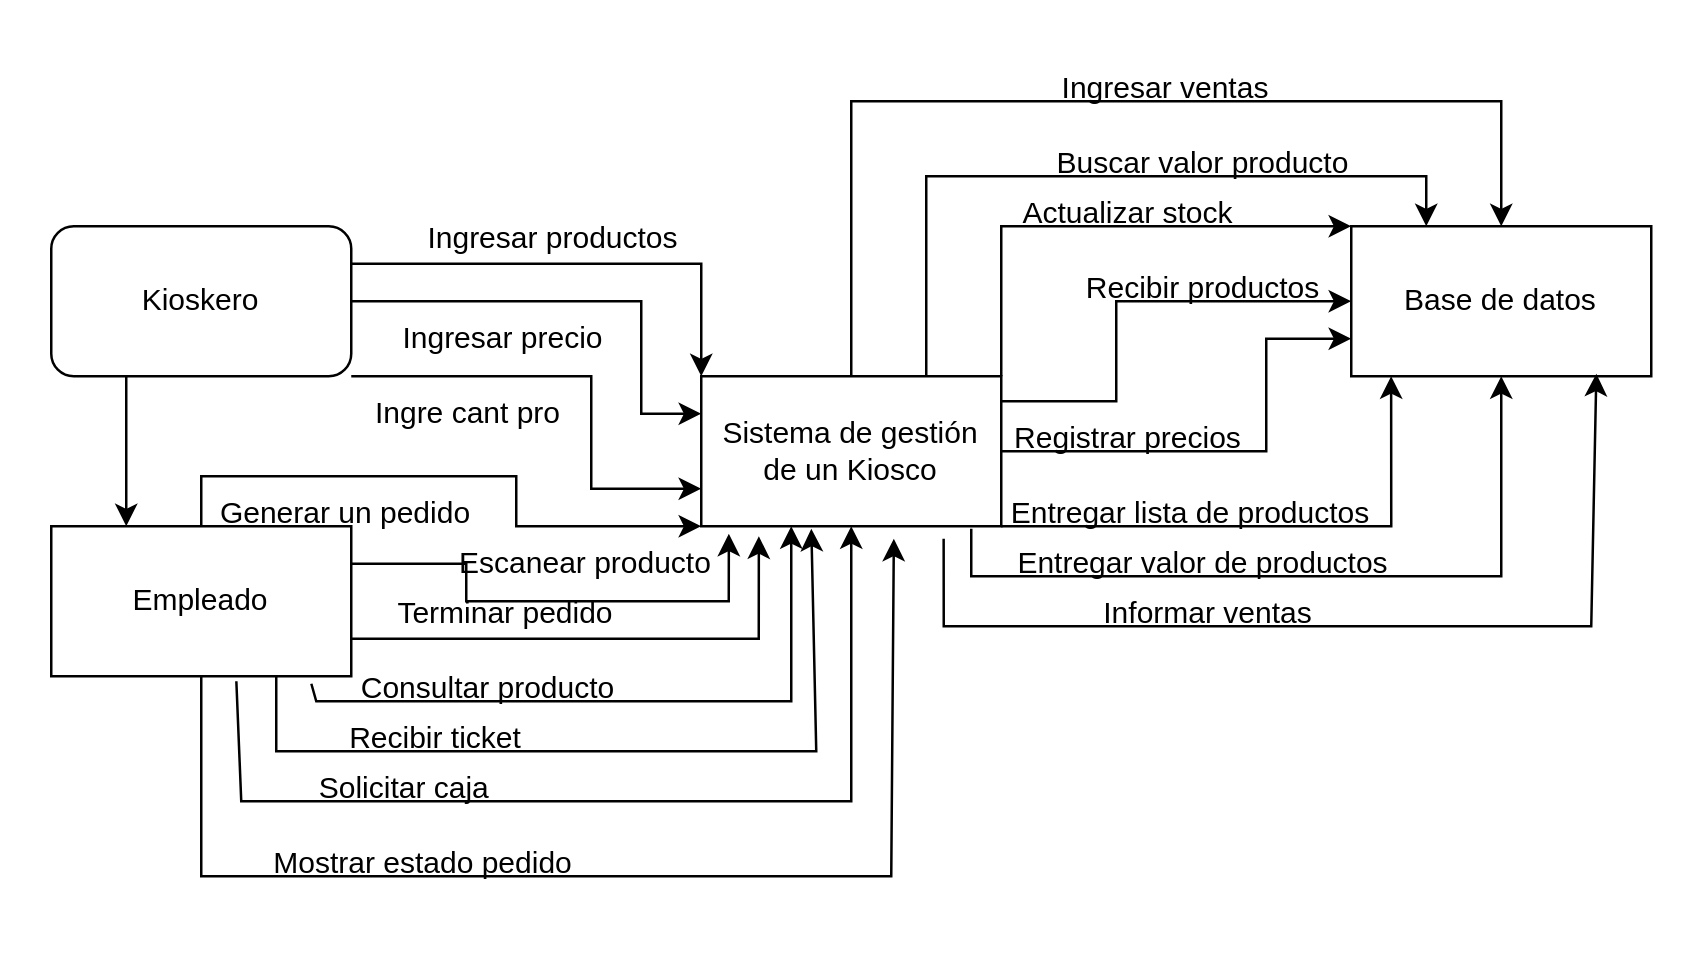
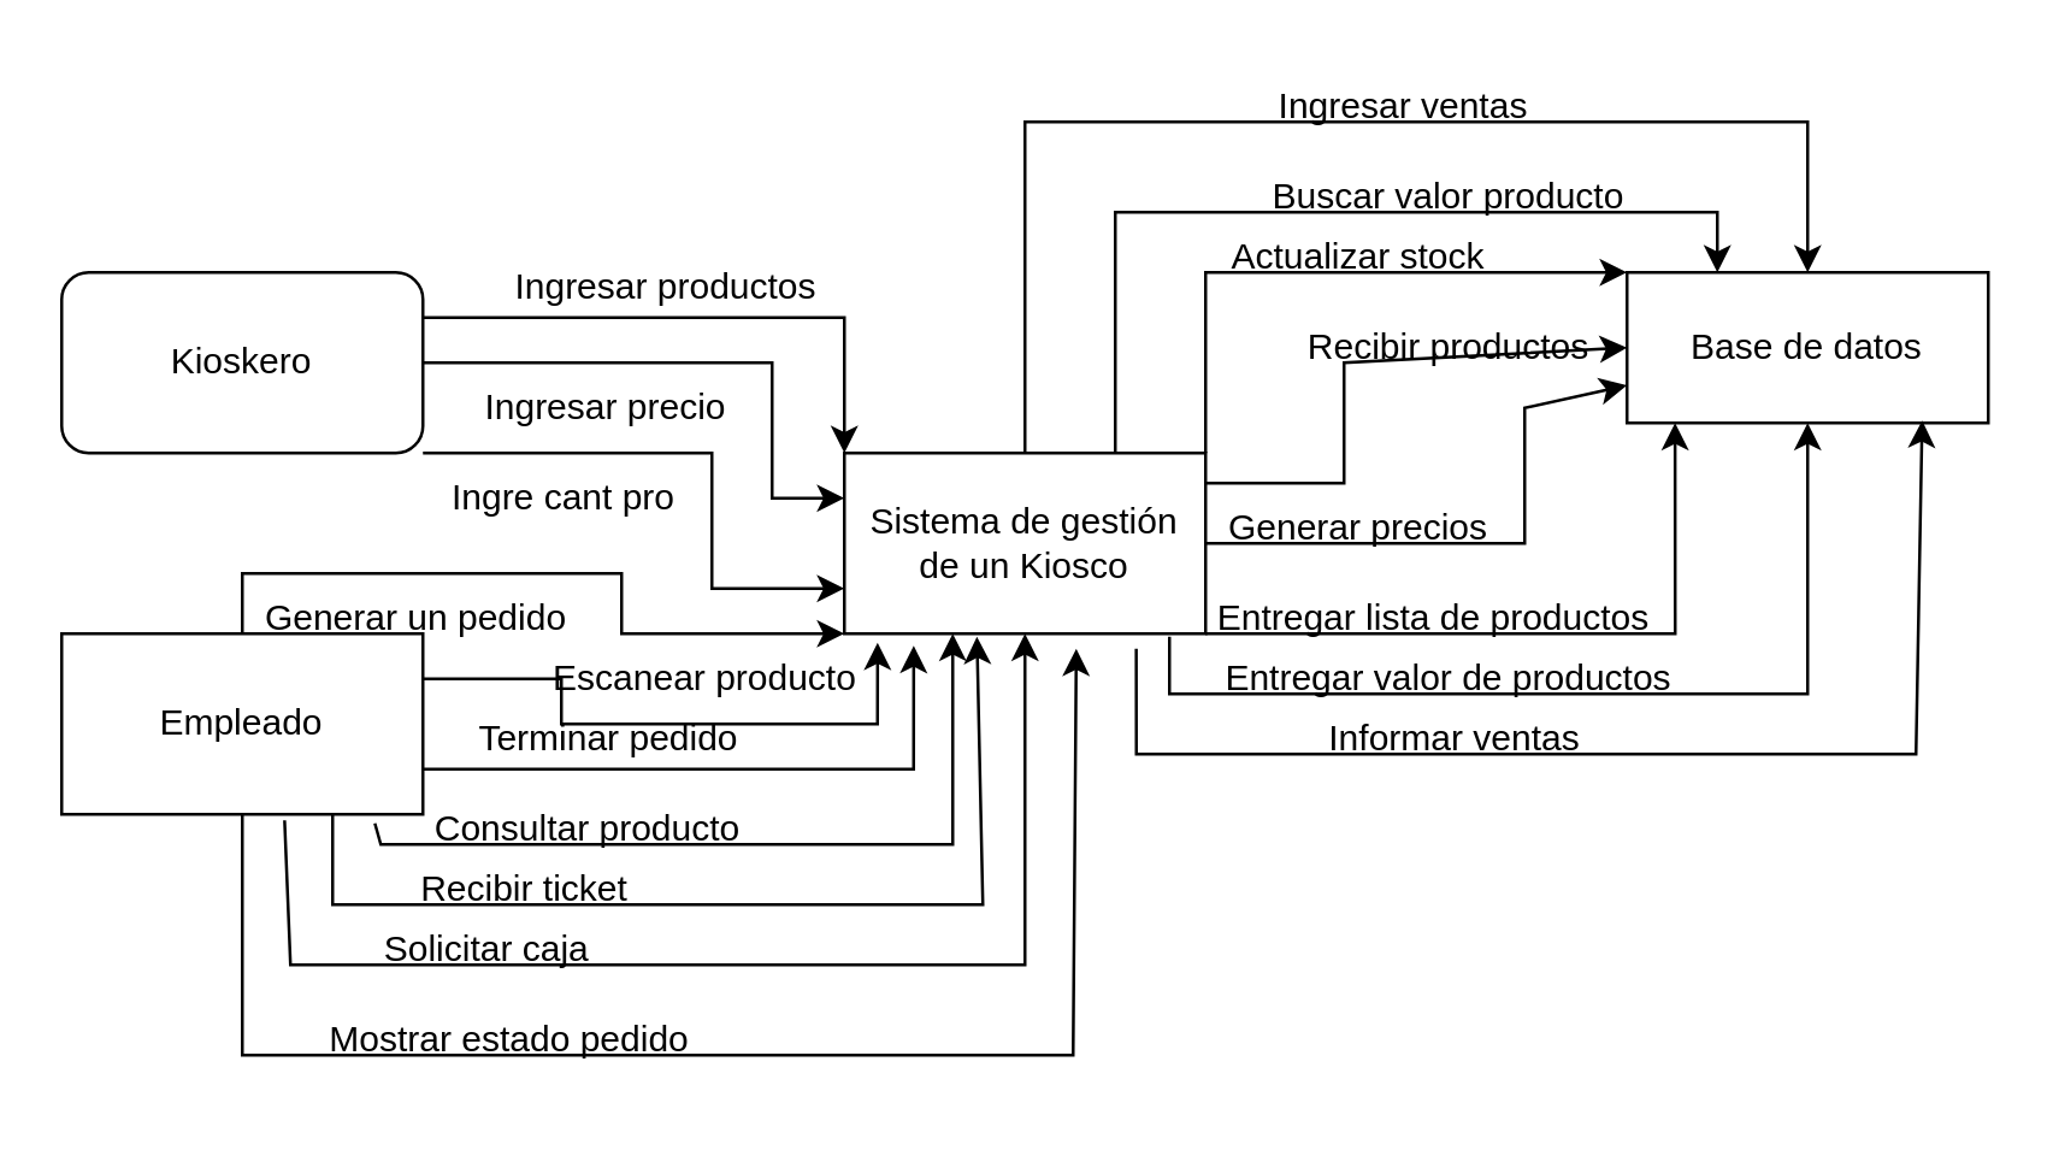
- <mxCell id="4" value="Base de datos" style="rounded=0;whiteSpace=wrap;html=1;" vertex="1" parent="1"><mxGeometry x="540" y="90" width="120" height="60" as="geometry" /></mxCell>
+ <mxCell id="4" value="Base de datos" style="rounded=0;whiteSpace=wrap;html=1;" vertex="1" parent="1"><mxGeometry x="540" y="90" width="120" height="50" as="geometry" /></mxCell>
- <mxCell id="22" value="Registrar precios" style="text;html=1;strokeColor=none;fillColor=none;align=center;verticalAlign=middle;whiteSpace=wrap;rounded=0;" vertex="1" parent="1"><mxGeometry x="396" y="160" width="110" height="30" as="geometry" /></mxCell>
+ <mxCell id="22" value="Generar precios" style="text;html=1;strokeColor=none;fillColor=none;align=center;verticalAlign=middle;whiteSpace=wrap;rounded=0;" vertex="1" parent="1"><mxGeometry x="396" y="160" width="110" height="30" as="geometry" /></mxCell>
- <mxCell id="33" value="" style="endArrow=classic;html=1;rounded=0;entryX=0.25;entryY=0;entryDx=0;entryDy=0;exitX=0.25;exitY=1;exitDx=0;exitDy=0;" edge="1" parent="1" source="3" target="5"><mxGeometry width="50" height="50" relative="1" as="geometry"><mxPoint x="461" y="420" as="sourcePoint" /><mxPoint x="511" y="370" as="targetPoint" /></mxGeometry></mxCell>
